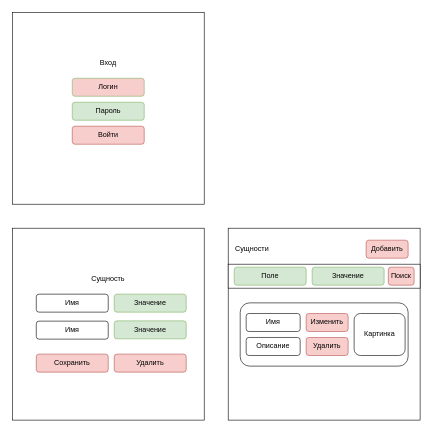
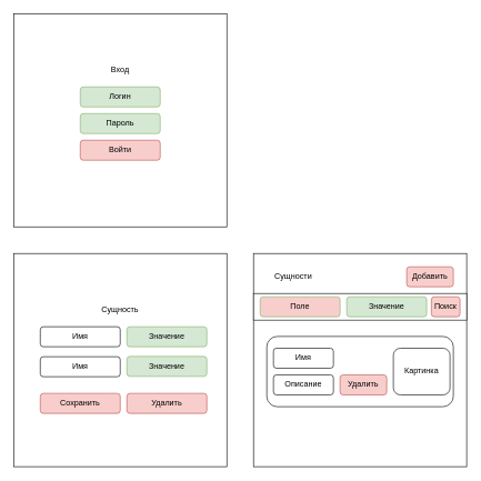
- <mxCell id="4" value="Логин" style="rounded=1;whiteSpace=wrap;html=1;strokeColor=#82b366;fillColor=#f8cecc;" parent="1" vertex="1"><mxGeometry x="120" y="130" width="120" height="30" as="geometry" /></mxCell>
+ <mxCell id="4" value="Логин" style="rounded=1;whiteSpace=wrap;html=1;strokeColor=#82b366;fillColor=#d5e8d4;" parent="1" vertex="1"><mxGeometry x="120" y="130" width="120" height="30" as="geometry" /></mxCell>
- <mxCell id="16" value="Сущности" style="text;html=1;strokeColor=none;fillColor=none;align=center;verticalAlign=middle;whiteSpace=wrap;rounded=0;" parent="1" vertex="1"><mxGeometry x="390" y="400" width="60" height="30" as="geometry" /></mxCell>
+ <mxCell id="16" value="Сущности" style="text;html=1;strokeColor=none;fillColor=none;align=center;verticalAlign=middle;whiteSpace=wrap;rounded=0;" parent="1" vertex="1"><mxGeometry x="410" y="400" width="60" height="30" as="geometry" /></mxCell>
- <mxCell id="21" value="Поле" style="rounded=1;whiteSpace=wrap;html=1;fillColor=#d5e8d4;strokeColor=#82b366;" parent="1" vertex="1"><mxGeometry x="390" y="445" width="120" height="30" as="geometry" /></mxCell>
+ <mxCell id="21" value="Поле" style="rounded=1;whiteSpace=wrap;html=1;fillColor=#f8cecc;strokeColor=#82b366;" parent="1" vertex="1"><mxGeometry x="390" y="445" width="120" height="30" as="geometry" /></mxCell>
- <mxCell id="26" value="Изменить" style="rounded=1;whiteSpace=wrap;html=1;strokeColor=#b85450;fillColor=#f8cecc;" parent="1" vertex="1"><mxGeometry x="510" y="522.25" width="70" height="30" as="geometry" /></mxCell>
